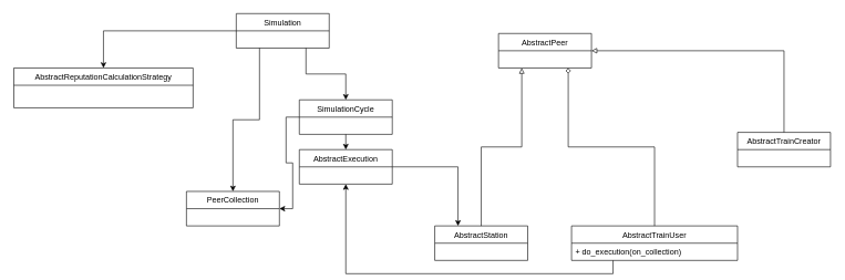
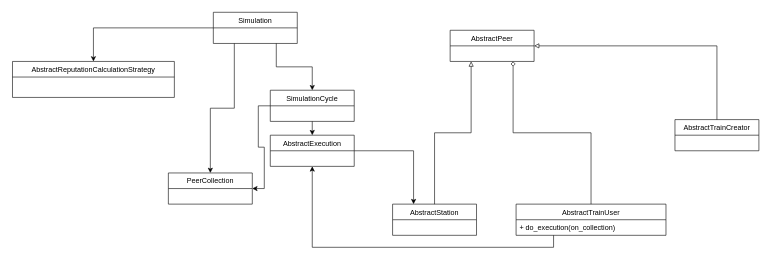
- <mxCell id="10" value="AbstractTrainCreator" style="swimlane;fontStyle=0;childLayout=stackLayout;horizontal=1;startSize=26;fillColor=none;horizontalStack=0;resizeParent=1;resizeParentMax=0;resizeLast=0;collapsible=1;marginBottom=0;" vertex="1" parent="1"><mxGeometry x="1110" y="199" width="140" height="52" as="geometry" /></mxCell>
+ <mxCell id="10" value="AbstractTrainCreator" style="swimlane;fontStyle=0;childLayout=stackLayout;horizontal=1;startSize=26;fillColor=none;horizontalStack=0;resizeParent=1;resizeParentMax=0;resizeLast=0;collapsible=1;marginBottom=0;" vertex="1" parent="1"><mxGeometry x="1125" y="199" width="140" height="52" as="geometry" /></mxCell>
